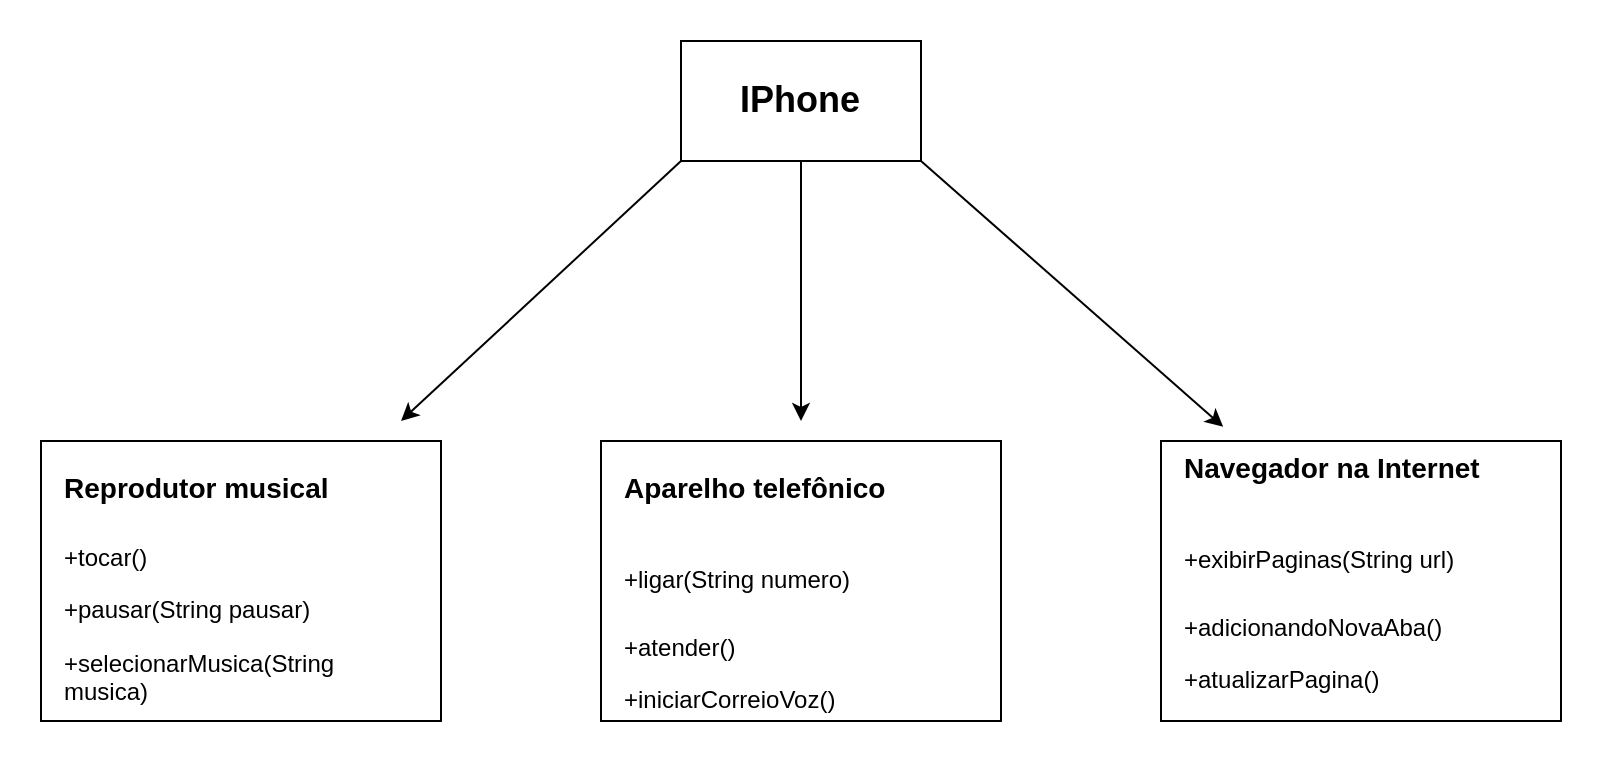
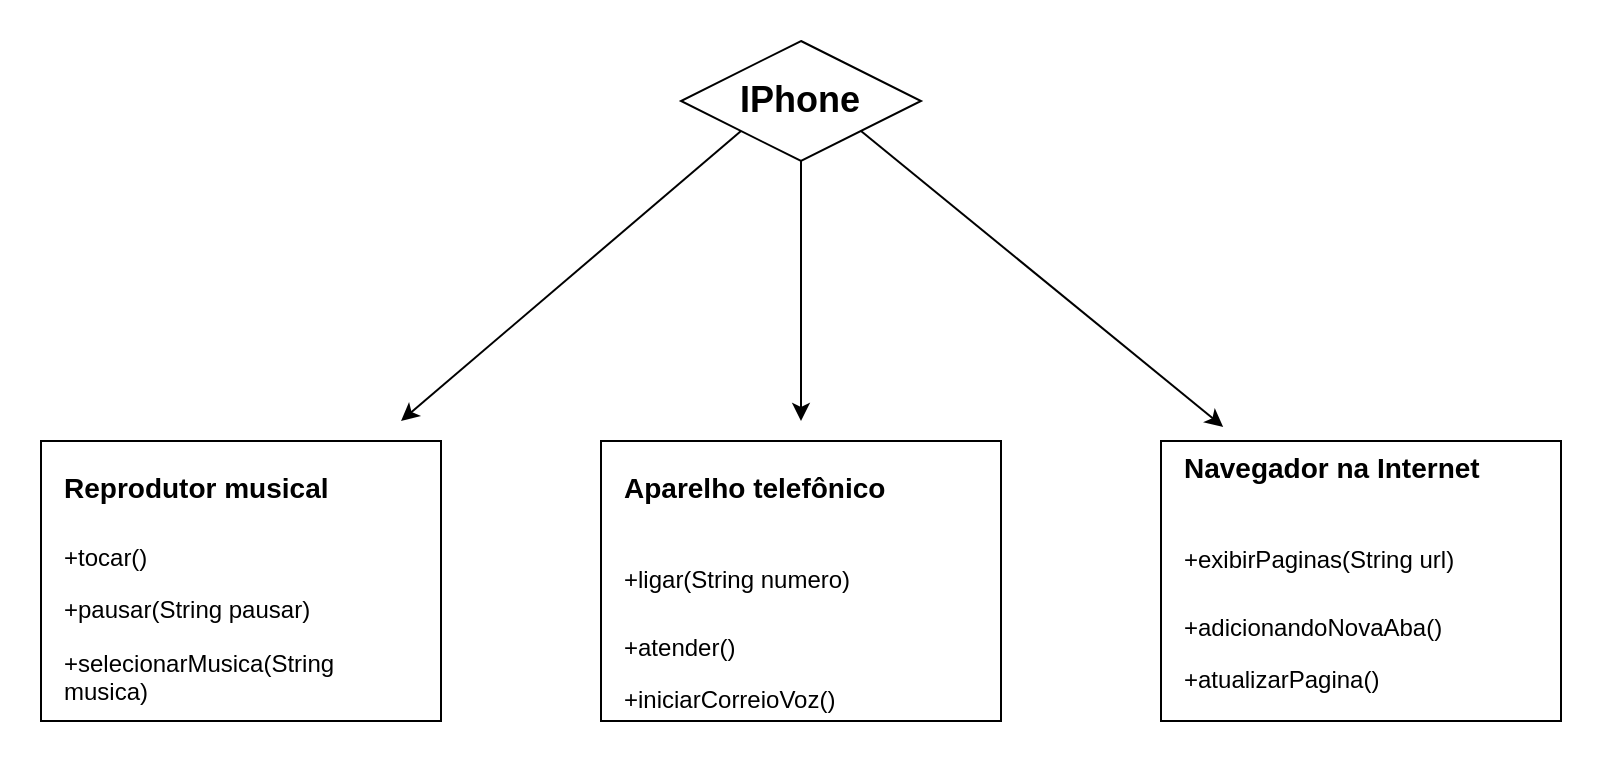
- <mxCell id="2" value="&lt;font style=&quot;font-size: 18px;&quot;&gt;&lt;b&gt;IPhone&lt;/b&gt;&lt;/font&gt;" style="rounded=0;whiteSpace=wrap;html=1;" vertex="1" parent="1"><mxGeometry x="340" y="20" width="120" height="60" as="geometry" /></mxCell>
+ <mxCell id="2" value="&lt;font style=&quot;font-size: 18px;&quot;&gt;&lt;b&gt;IPhone&lt;/b&gt;&lt;/font&gt;" style="rhombus;whiteSpace=wrap;html=1;" vertex="1" parent="1"><mxGeometry x="340" y="20" width="120" height="60" as="geometry" /></mxCell>
